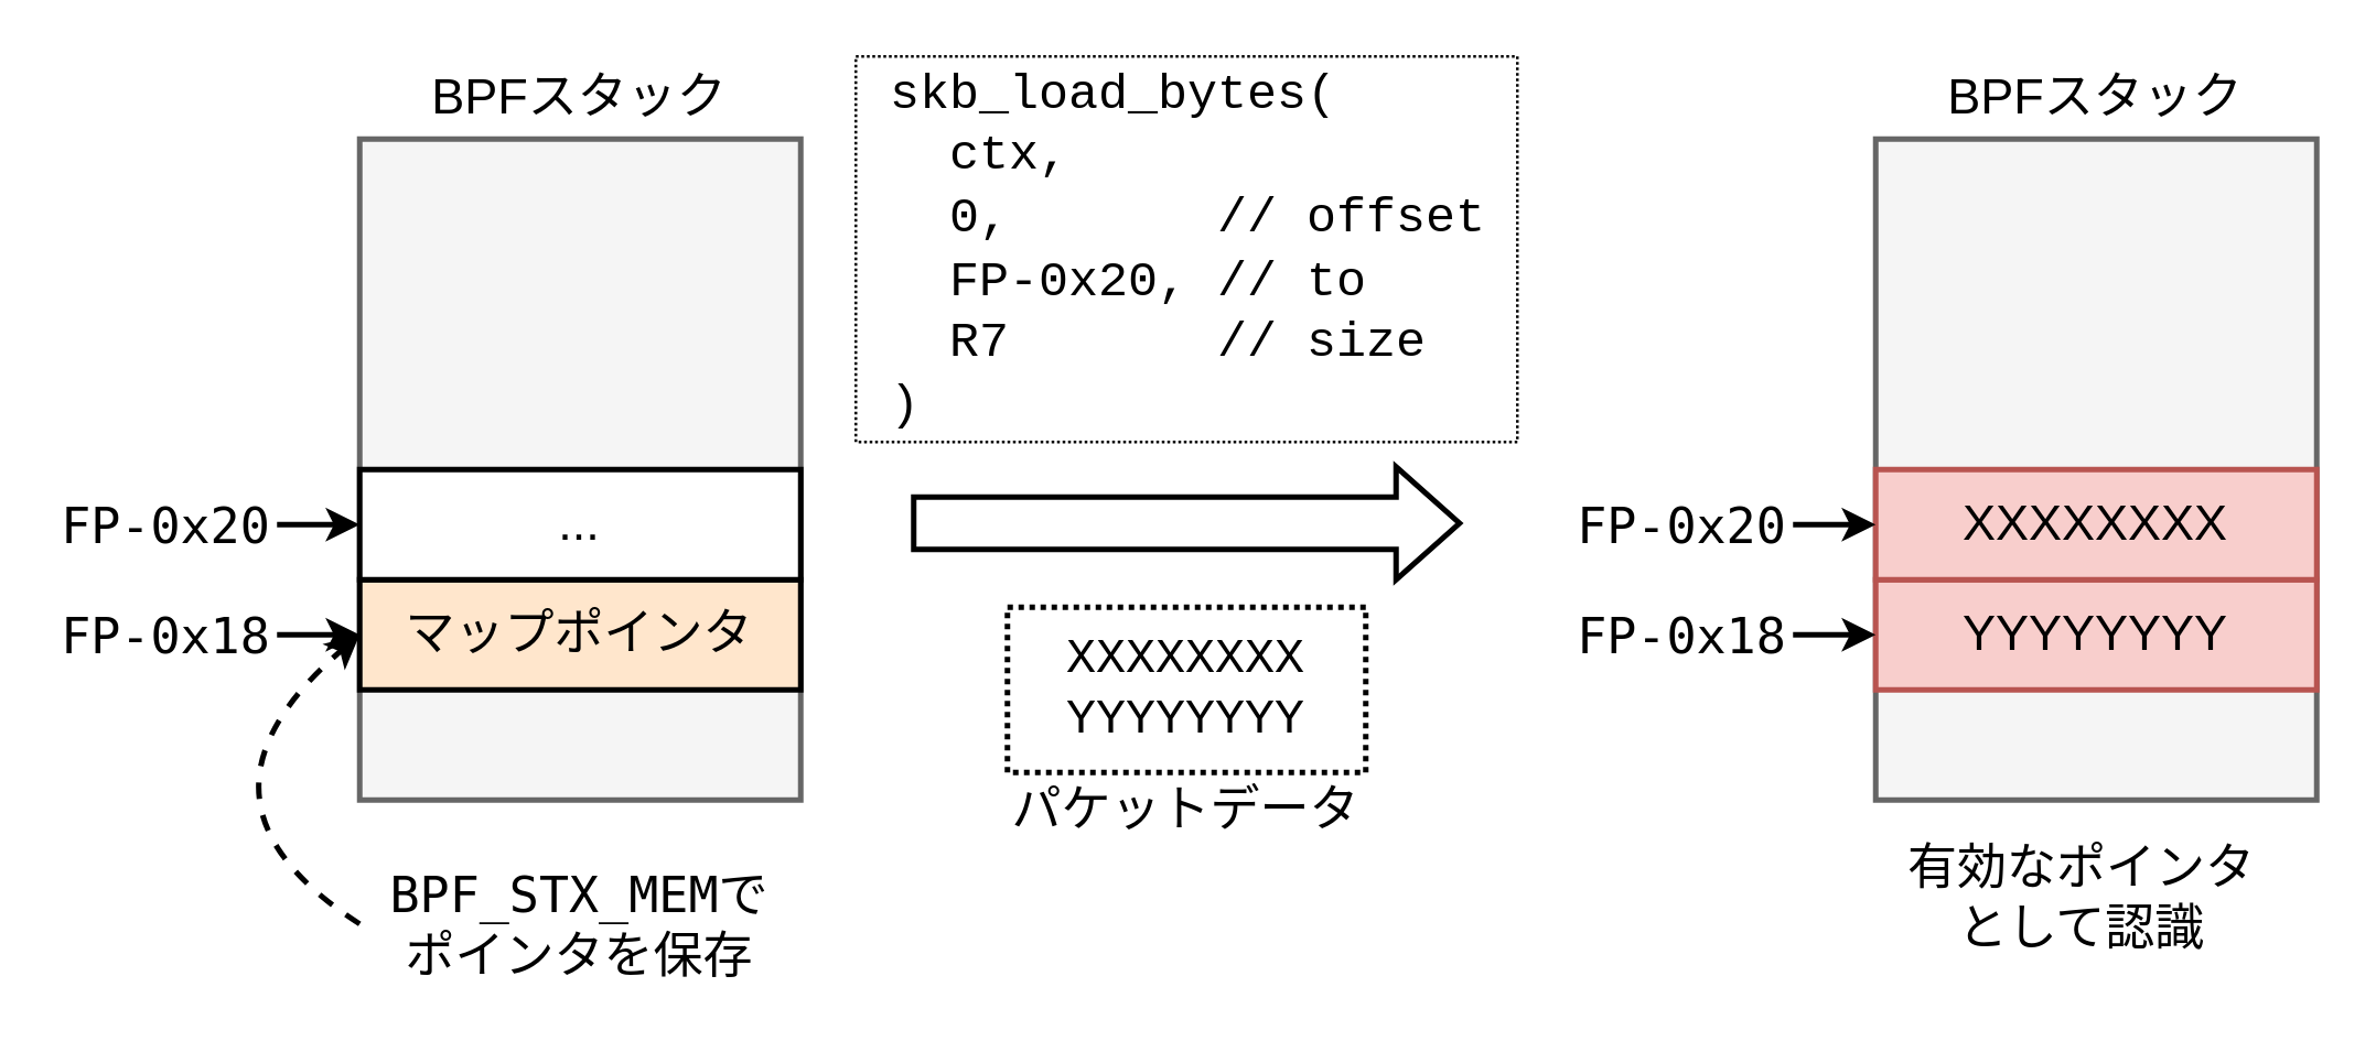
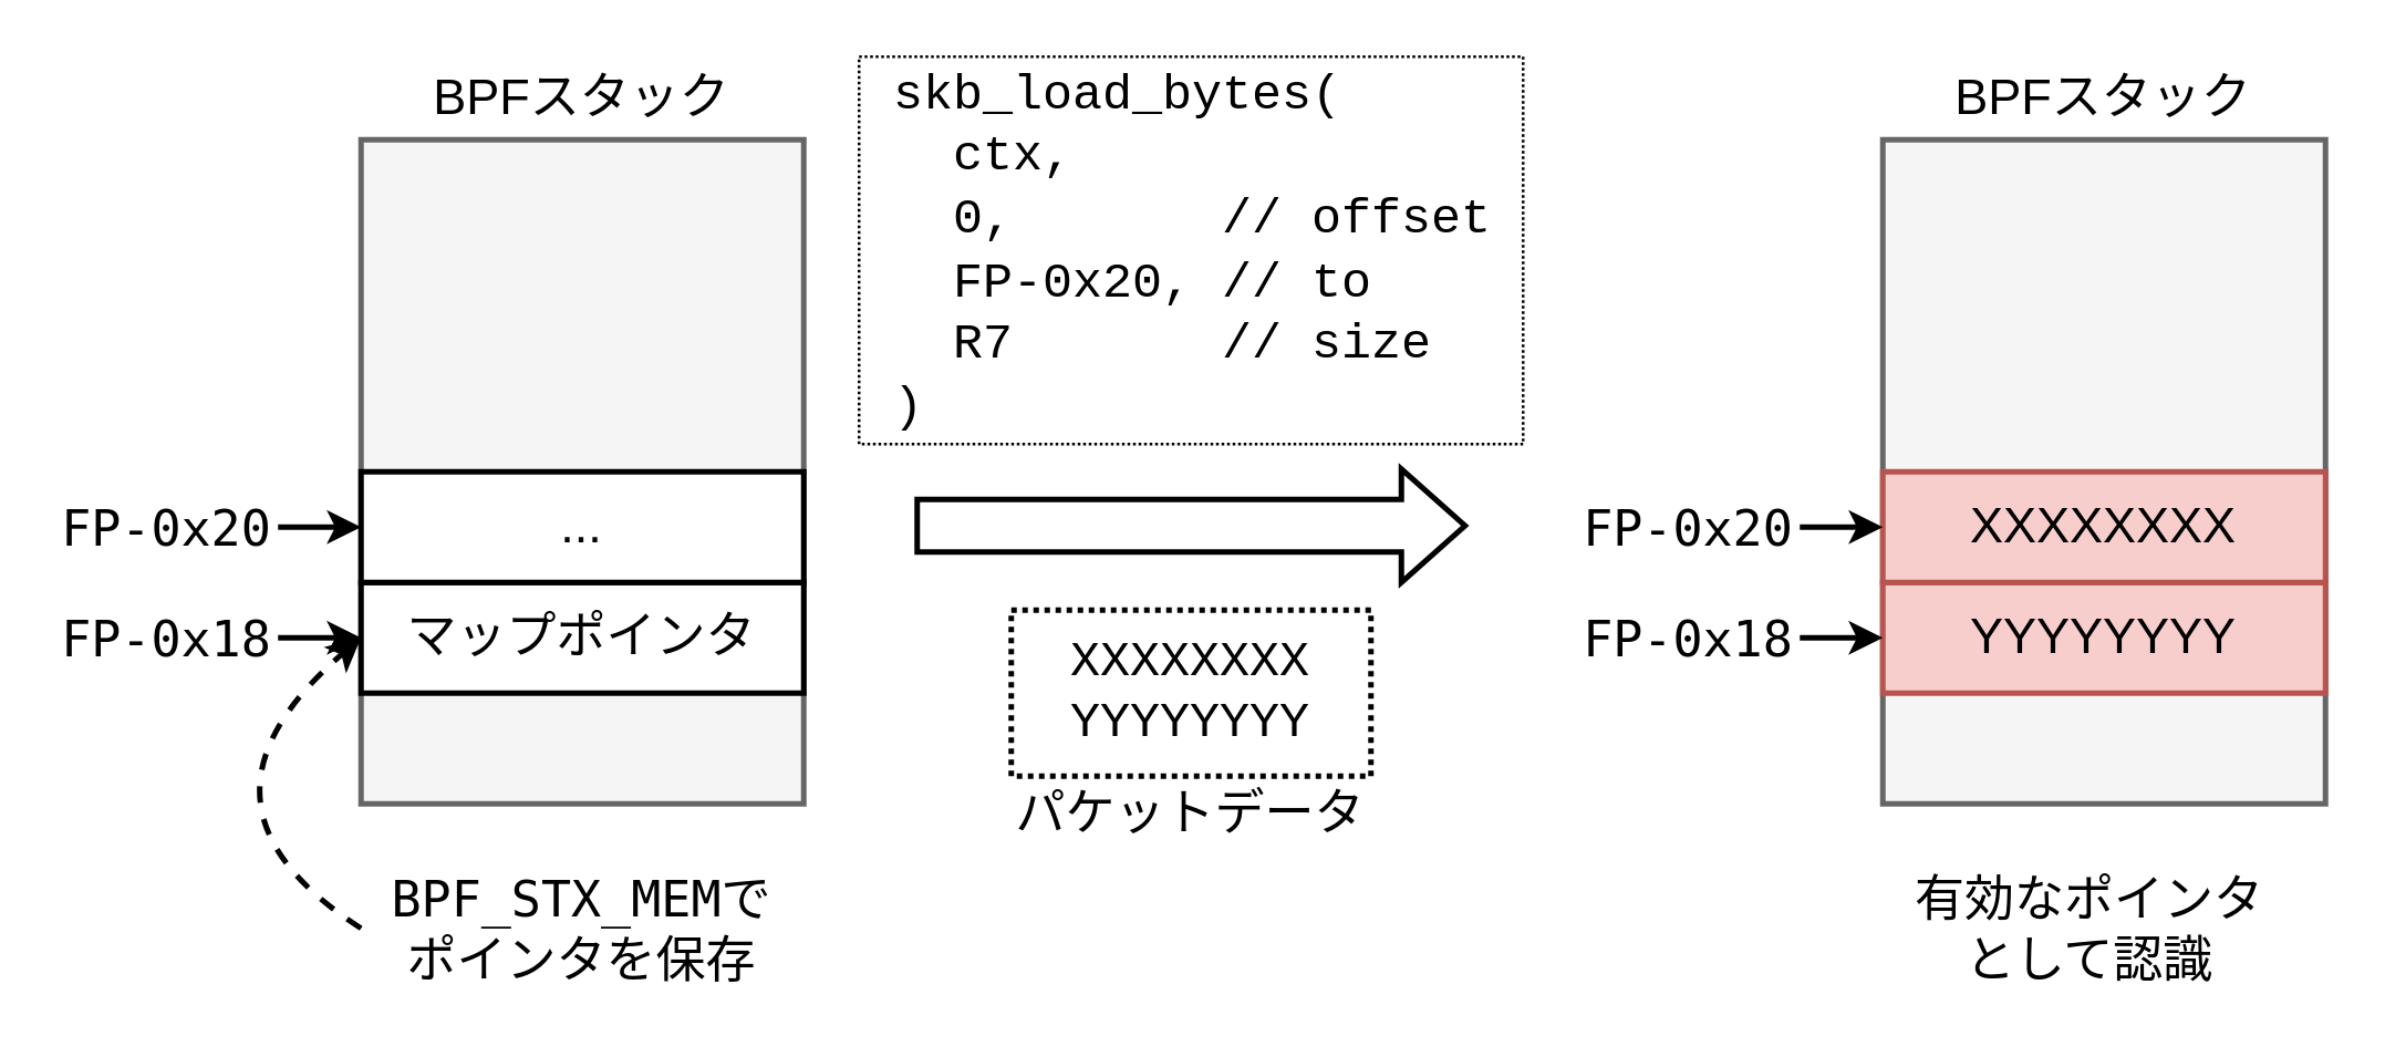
- <mxCell id="4" value="&lt;font style=&quot;font-size: 18px;&quot;&gt;マップポインタ&lt;br&gt;&lt;/font&gt;" style="rounded=0;whiteSpace=wrap;html=1;strokeWidth=2;fillColor=#ffe6cc;" vertex="1" parent="1"><mxGeometry x="130" y="210" width="160" height="40" as="geometry" /></mxCell>
+ <mxCell id="4" value="&lt;font style=&quot;font-size: 18px;&quot;&gt;マップポインタ&lt;br&gt;&lt;/font&gt;" style="rounded=0;whiteSpace=wrap;html=1;strokeWidth=2;" vertex="1" parent="1"><mxGeometry x="130" y="210" width="160" height="40" as="geometry" /></mxCell>
- <mxCell id="19" value="&lt;pre&gt;有効なポインタ&lt;br&gt;として認識&lt;br&gt;&lt;/pre&gt;" style="text;html=1;strokeColor=none;fillColor=none;align=center;verticalAlign=middle;whiteSpace=wrap;rounded=0;fontSize=18;" vertex="1" parent="1"><mxGeometry x="680" y="300" width="150" height="50" as="geometry" /></mxCell>
+ <mxCell id="19" value="&lt;pre&gt;有効なポインタ&lt;br&gt;として認識&lt;br&gt;&lt;/pre&gt;" style="text;html=1;strokeColor=none;fillColor=none;align=center;verticalAlign=middle;whiteSpace=wrap;rounded=0;fontSize=18;" vertex="1" parent="1"><mxGeometry x="680" y="310" width="150" height="50" as="geometry" /></mxCell>
